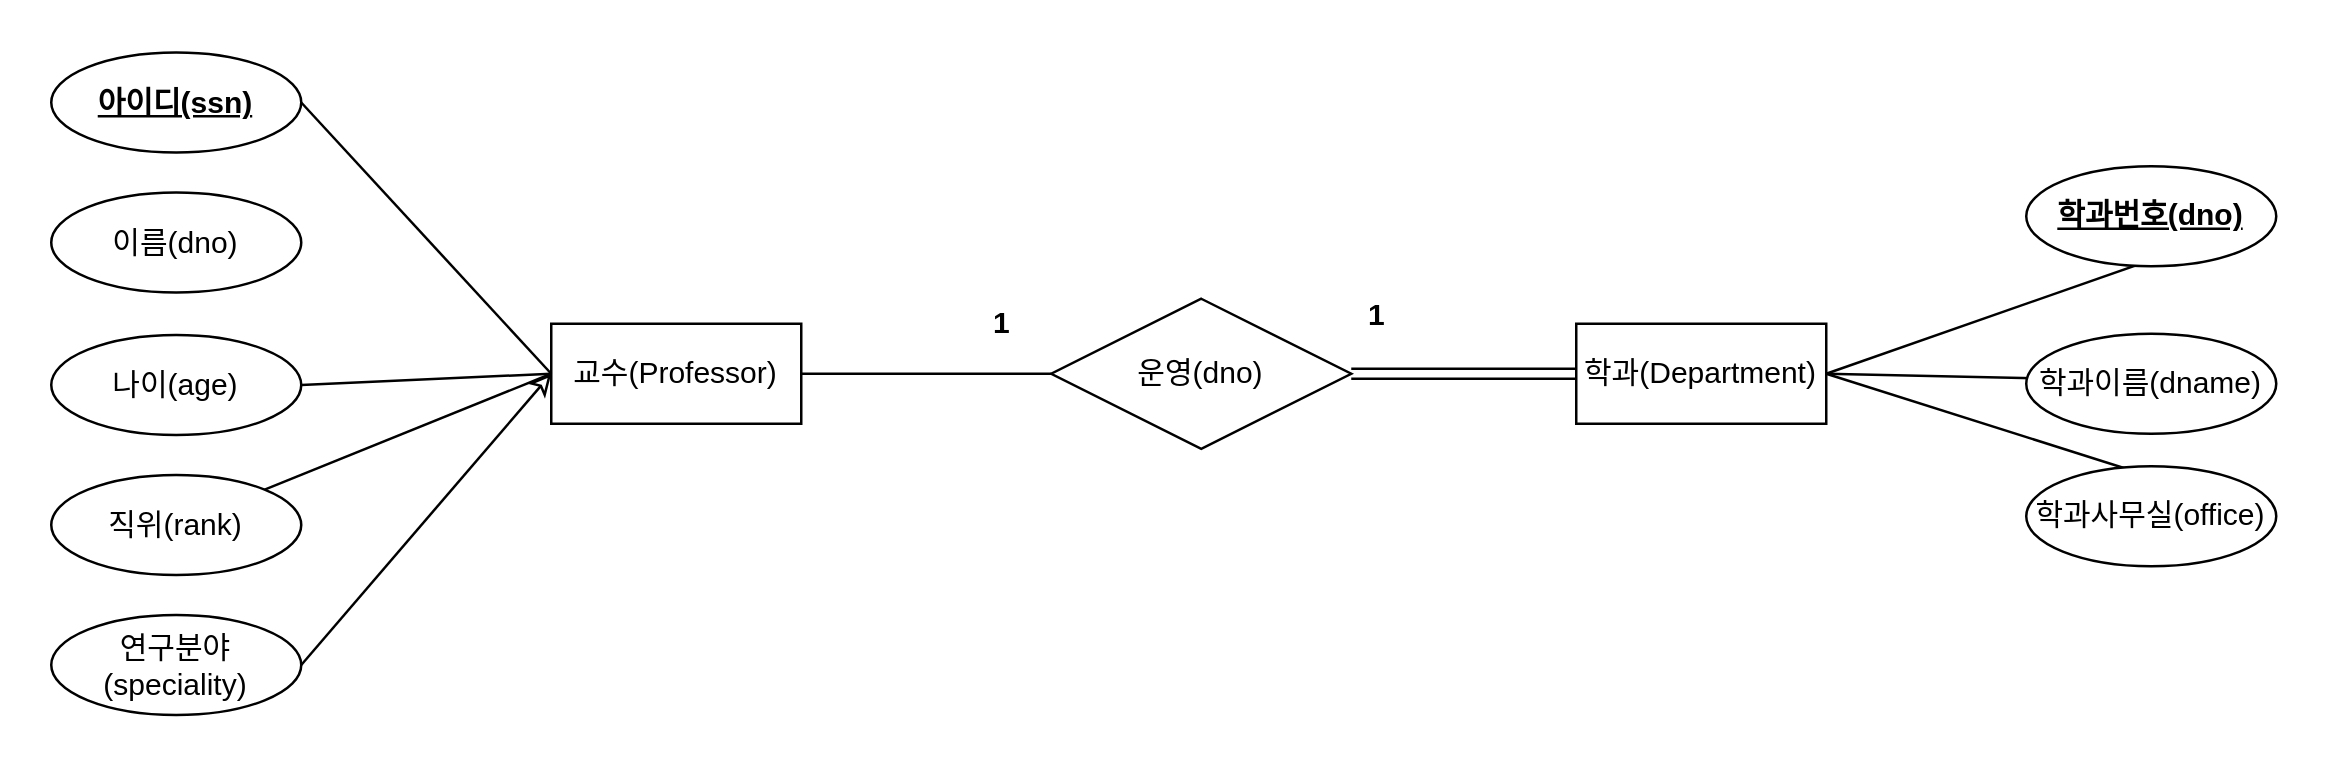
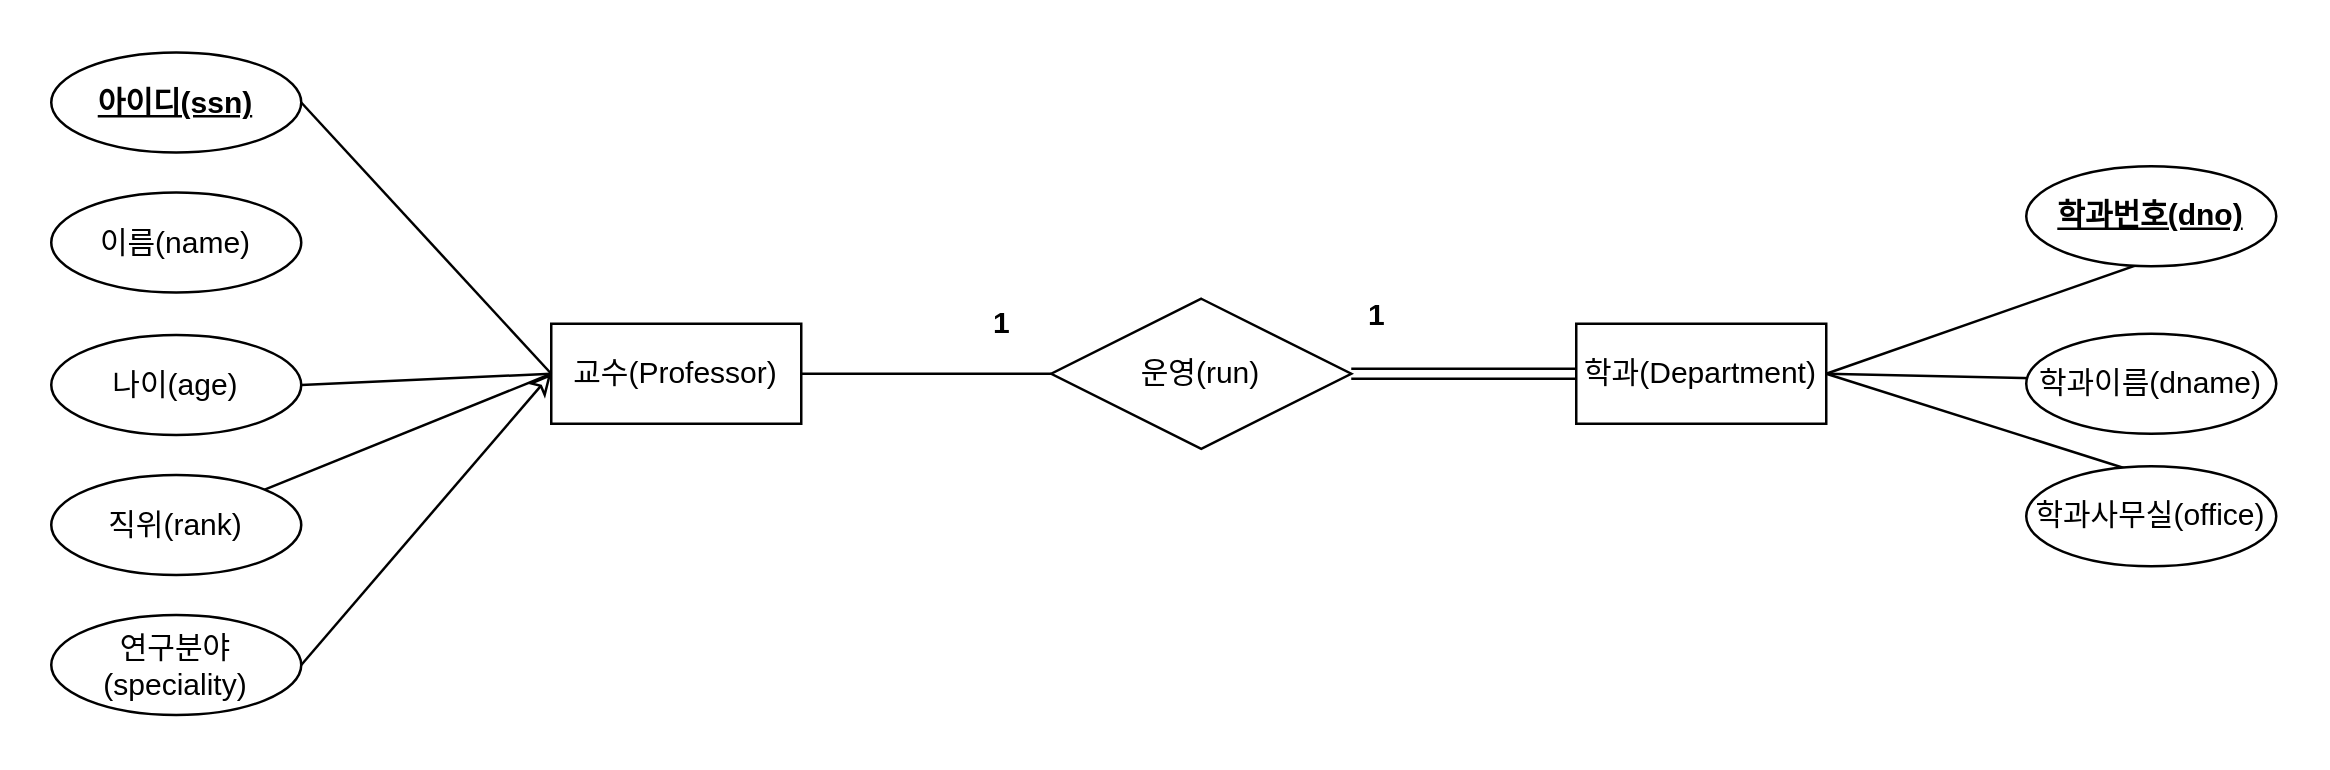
- <mxCell id="9" value="이름(dno)" style="ellipse;whiteSpace=wrap;html=1;align=center;" parent="1" vertex="1"><mxGeometry x="20" y="76.5" width="100" height="40" as="geometry" /></mxCell>
+ <mxCell id="9" value="이름(name)" style="ellipse;whiteSpace=wrap;html=1;align=center;" parent="1" vertex="1"><mxGeometry x="20" y="76.5" width="100" height="40" as="geometry" /></mxCell>
- <mxCell id="21" value="운영(dno)" style="shape=rhombus;perimeter=rhombusPerimeter;whiteSpace=wrap;html=1;align=center;" parent="1" vertex="1"><mxGeometry x="420" y="119" width="120" height="60" as="geometry" /></mxCell>
+ <mxCell id="21" value="운영(run)" style="shape=rhombus;perimeter=rhombusPerimeter;whiteSpace=wrap;html=1;align=center;" parent="1" vertex="1"><mxGeometry x="420" y="119" width="120" height="60" as="geometry" /></mxCell>
